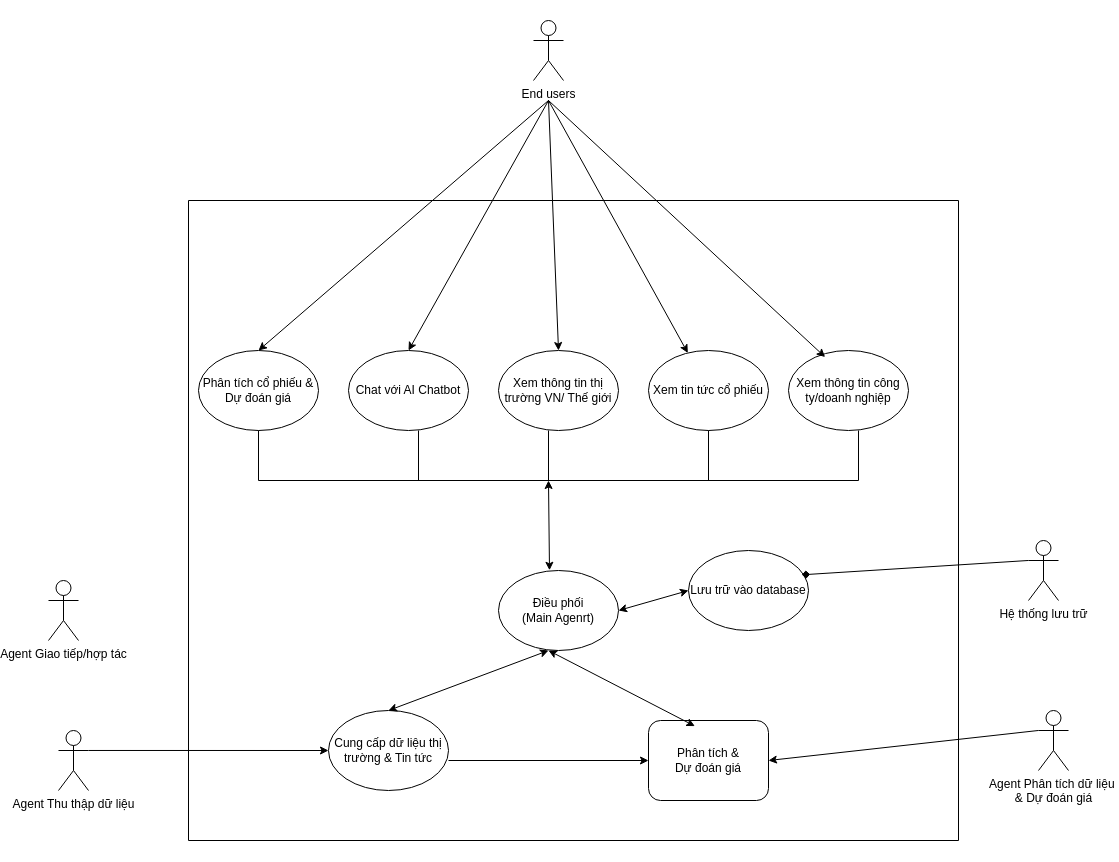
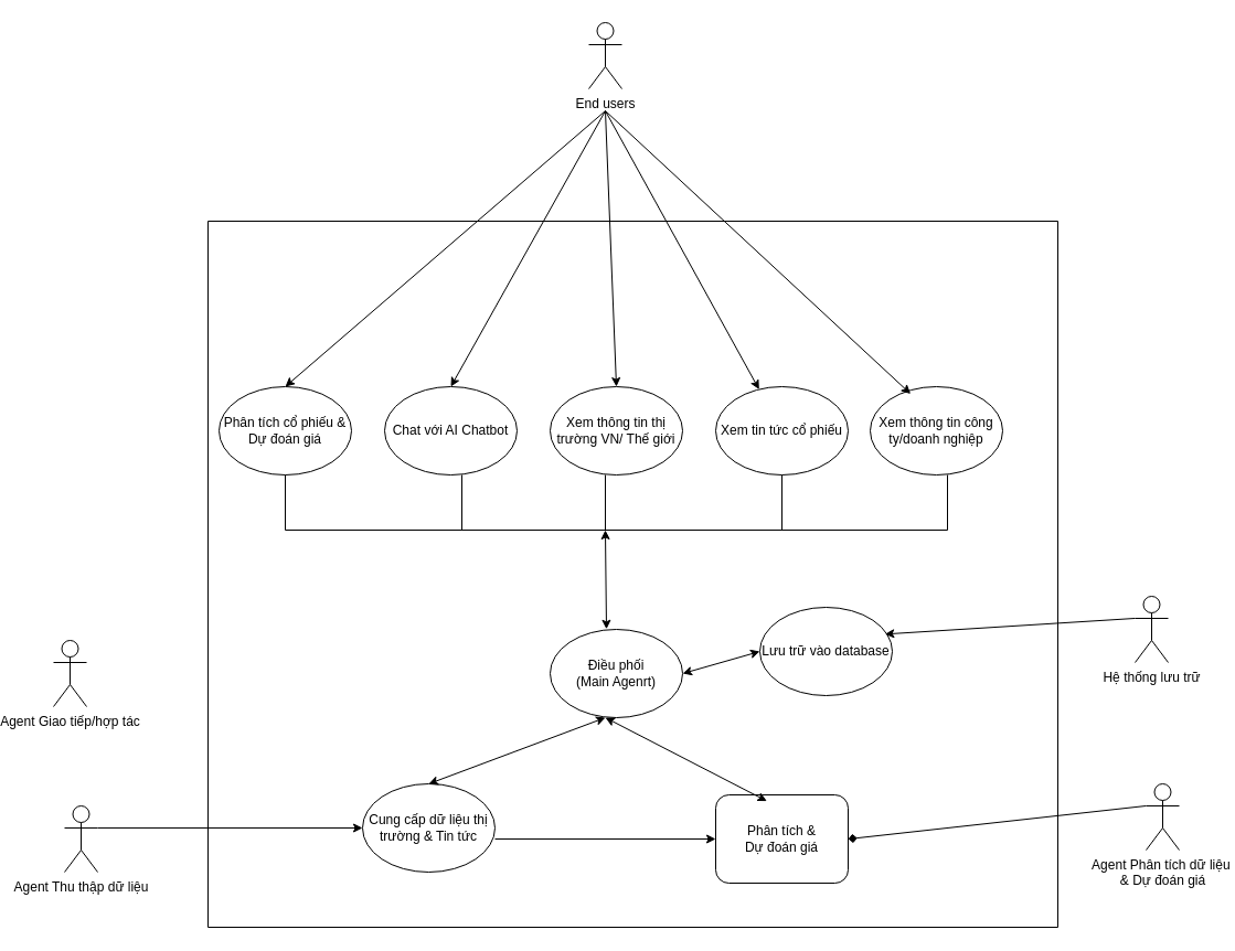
- <mxCell id="34" value="" style="endArrow=diamond;html=1;rounded=0;entryX=0.944;entryY=0.304;entryDx=0;entryDy=0;entryPerimeter=0;exitX=0;exitY=0.333;exitDx=0;exitDy=0;exitPerimeter=0;" edge="1" parent="1" source="13" target="19"><mxGeometry width="50" height="50" relative="1" as="geometry"><mxPoint x="810" y="610" as="sourcePoint" /><mxPoint x="860" y="560" as="targetPoint" /></mxGeometry></mxCell>
+ <mxCell id="34" value="" style="endArrow=classic;html=1;rounded=0;entryX=0.944;entryY=0.304;entryDx=0;entryDy=0;entryPerimeter=0;exitX=0;exitY=0.333;exitDx=0;exitDy=0;exitPerimeter=0;" edge="1" parent="1" source="13" target="19"><mxGeometry width="50" height="50" relative="1" as="geometry"><mxPoint x="810" y="610" as="sourcePoint" /><mxPoint x="860" y="560" as="targetPoint" /></mxGeometry></mxCell>
- <mxCell id="32" value="" style="endArrow=classic;html=1;rounded=0;entryX=1;entryY=0.5;entryDx=0;entryDy=0;exitX=0;exitY=0.333;exitDx=0;exitDy=0;exitPerimeter=0;" edge="1" parent="1" source="17" target="18"><mxGeometry width="50" height="50" relative="1" as="geometry"><mxPoint x="820" y="760" as="sourcePoint" /><mxPoint x="870" y="710" as="targetPoint" /></mxGeometry></mxCell>
+ <mxCell id="32" value="" style="endArrow=diamond;html=1;rounded=0;entryX=1;entryY=0.5;entryDx=0;entryDy=0;exitX=0;exitY=0.333;exitDx=0;exitDy=0;exitPerimeter=0;" edge="1" parent="1" source="17" target="18"><mxGeometry width="50" height="50" relative="1" as="geometry"><mxPoint x="820" y="760" as="sourcePoint" /><mxPoint x="870" y="710" as="targetPoint" /></mxGeometry></mxCell>
